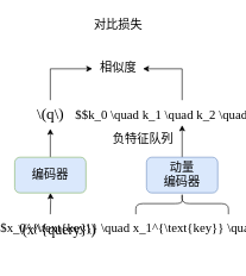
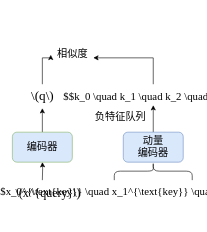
- <mxCell id="13" value="对比损失" style="text;html=1;align=center;verticalAlign=middle;resizable=0;points=[];autosize=1;strokeColor=none;fillColor=none;fontSize=17;fontFamily=SimSun;" vertex="1" parent="1"><mxGeometry x="120" y="20" width="90" height="30" as="geometry" /></mxCell>
- <mxCell id="6" value="相似度" style="text;html=1;align=center;verticalAlign=middle;resizable=0;points=[];autosize=1;strokeColor=none;fillColor=none;fontSize=17;fontFamily=SimSun;" vertex="1" parent="1"><mxGeometry x="130" y="80" width="70" height="30" as="geometry" /></mxCell>
+ <mxCell id="6" value="相似度" style="text;html=1;align=center;verticalAlign=middle;resizable=0;points=[];autosize=1;strokeColor=none;fillColor=none;fontSize=17;fontFamily=SimSun;" vertex="1" parent="1"><mxGeometry x="85" y="75" width="70" height="30" as="geometry" /></mxCell>
